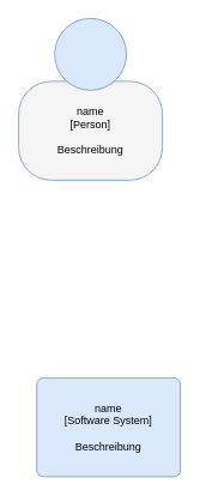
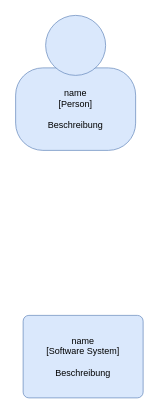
- <mxCell id="3" value="name&lt;div&gt;[Person]&lt;/div&gt;&lt;div&gt;&lt;br&gt;&lt;/div&gt;&lt;div&gt;Beschreibung&lt;/div&gt;" parent="2" vertex="1" style="rounded=1;whiteSpace=wrap;html=1;labelBackgroundColor=none;fillColor=#f5f5f5;fontColor=#000000;align=center;arcSize=33;strokeColor=#6c8ebf;"><mxGeometry as="geometry" height="110" width="160" y="70" /></mxCell>
+ <mxCell id="3" value="name&lt;div&gt;[Person]&lt;/div&gt;&lt;div&gt;&lt;br&gt;&lt;/div&gt;&lt;div&gt;Beschreibung&lt;/div&gt;" parent="2" vertex="1" style="rounded=1;whiteSpace=wrap;html=1;labelBackgroundColor=none;fillColor=#dae8fc;fontColor=#000000;align=center;arcSize=33;strokeColor=#6c8ebf;"><mxGeometry as="geometry" height="110" width="160" y="70" /></mxCell>
- <mxCell id="5" value="name&lt;div&gt;[Software System]&lt;/div&gt;&lt;div&gt;&lt;br&gt;&lt;/div&gt;&lt;div&gt;Beschreibung&lt;/div&gt;" parent="1" vertex="1" style="rounded=1;whiteSpace=wrap;html=1;labelBackgroundColor=none;fillColor=#dae8fc;fontColor=#000000;align=center;arcSize=7;strokeColor=#6c8ebf;"><mxGeometry as="geometry" height="110" width="160" y="420" x="40" /></mxCell>
+ <mxCell id="5" value="name&lt;div&gt;[Software System]&lt;/div&gt;&lt;div&gt;&lt;br&gt;&lt;/div&gt;&lt;div&gt;Beschreibung&lt;/div&gt;" parent="1" vertex="1" style="rounded=1;whiteSpace=wrap;html=1;labelBackgroundColor=none;fillColor=#dae8fc;fontColor=#000000;align=center;arcSize=7;strokeColor=#6c8ebf;"><mxGeometry x="30" y="420" as="geometry" height="110" width="160" /></mxCell>
